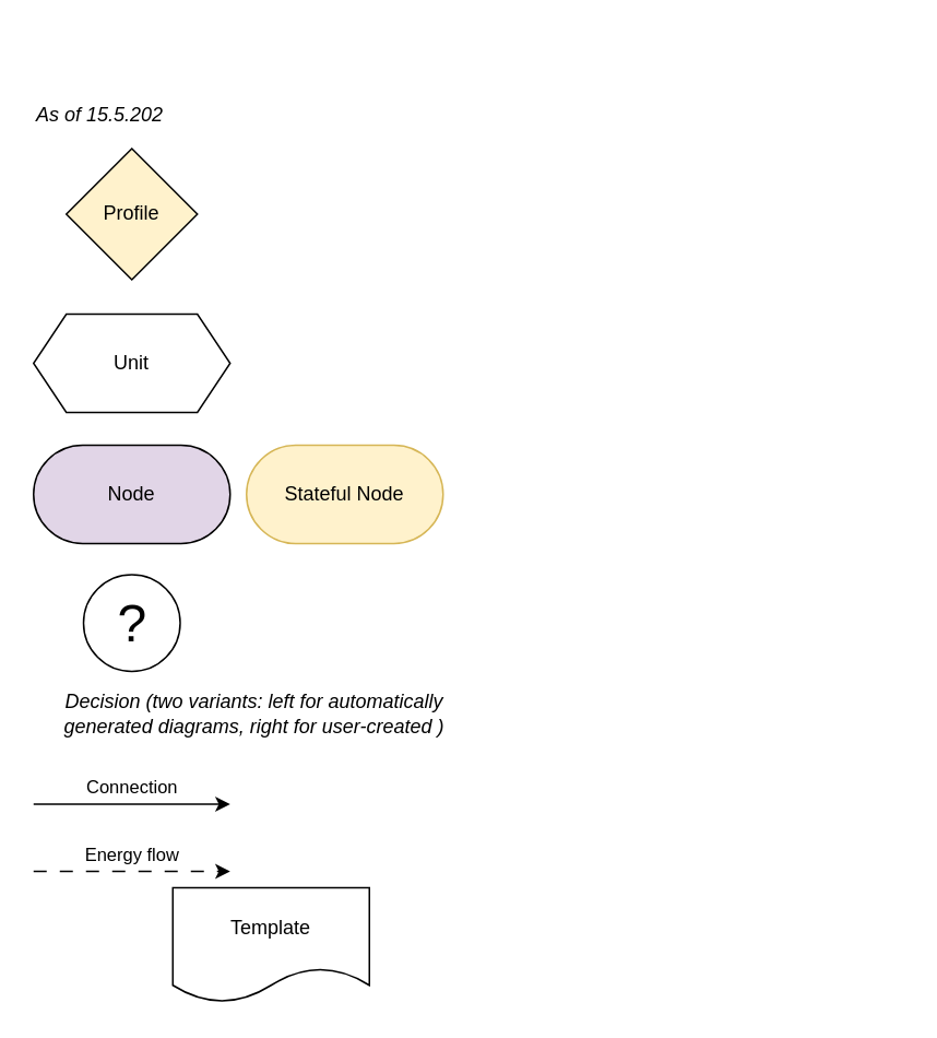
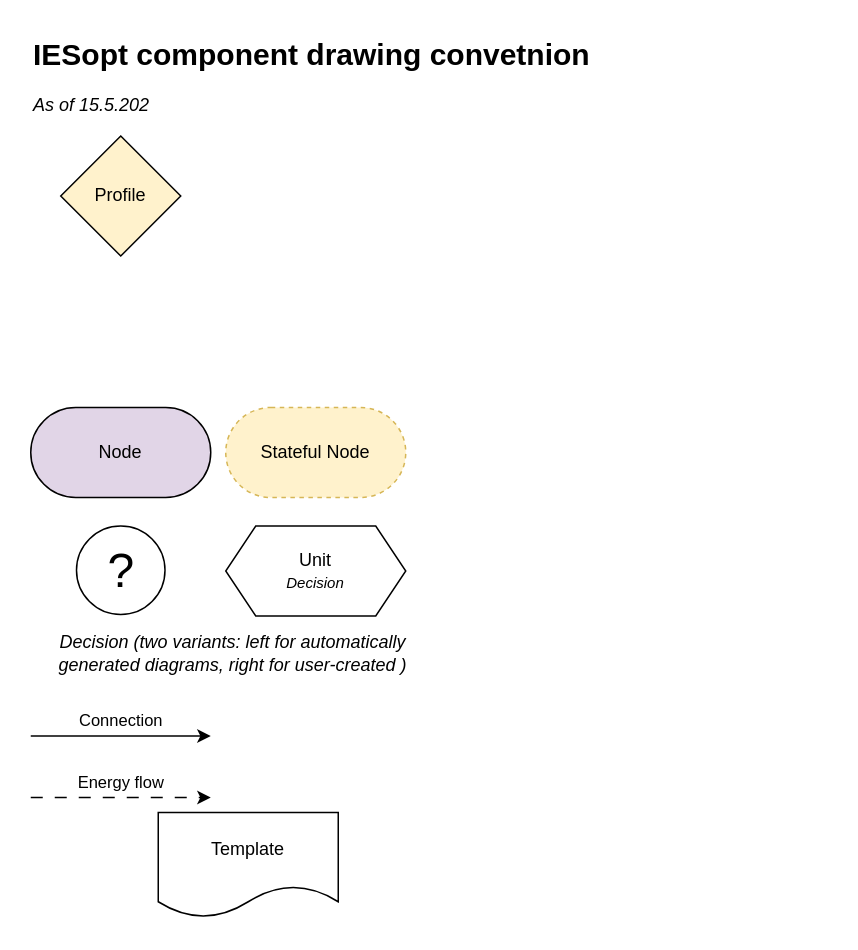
+ <mxCell id="12" value="IESopt component drawing convetnion" style="text;html=1;align=left;verticalAlign=middle;whiteSpace=wrap;rounded=0;fontStyle=1;fontSize=20;" vertex="1" parent="1"><mxGeometry x="20" y="20" width="530" height="30" as="geometry" /></mxCell>
- <mxCell id="6" value="Unit" style="shape=hexagon;perimeter=hexagonPerimeter2;whiteSpace=wrap;html=1;fixedSize=1;" vertex="1" parent="1"><mxGeometry x="20" y="191" width="120" height="60" as="geometry" /></mxCell>
- <mxCell id="3" value="Stateful Node" style="rounded=1;whiteSpace=wrap;html=1;arcSize=50;fillColor=#fff2cc;strokeColor=#d6b656;" vertex="1" parent="1"><mxGeometry x="150" y="271" width="120" height="60" as="geometry" /></mxCell>
+ <mxCell id="3" value="Stateful Node" style="rounded=1;whiteSpace=wrap;html=1;arcSize=50;fillColor=#fff2cc;strokeColor=#d6b656;dashed=1;" vertex="1" parent="1"><mxGeometry x="150" y="271" width="120" height="60" as="geometry" /></mxCell>
+ <mxCell id="10" value="Unit&lt;div&gt;&lt;div style=&quot;text-align: left;&quot;&gt;&lt;i style=&quot;background-color: transparent; color: light-dark(rgb(0, 0, 0), rgb(255, 255, 255));&quot;&gt;&lt;font style=&quot;font-size: 10px;&quot;&gt;Decision&lt;/font&gt;&lt;/i&gt;&lt;/div&gt;&lt;/div&gt;" style="shape=hexagon;perimeter=hexagonPerimeter2;whiteSpace=wrap;html=1;fixedSize=1;" vertex="1" parent="1"><mxGeometry x="150" y="350" width="120" height="60" as="geometry" /></mxCell>
